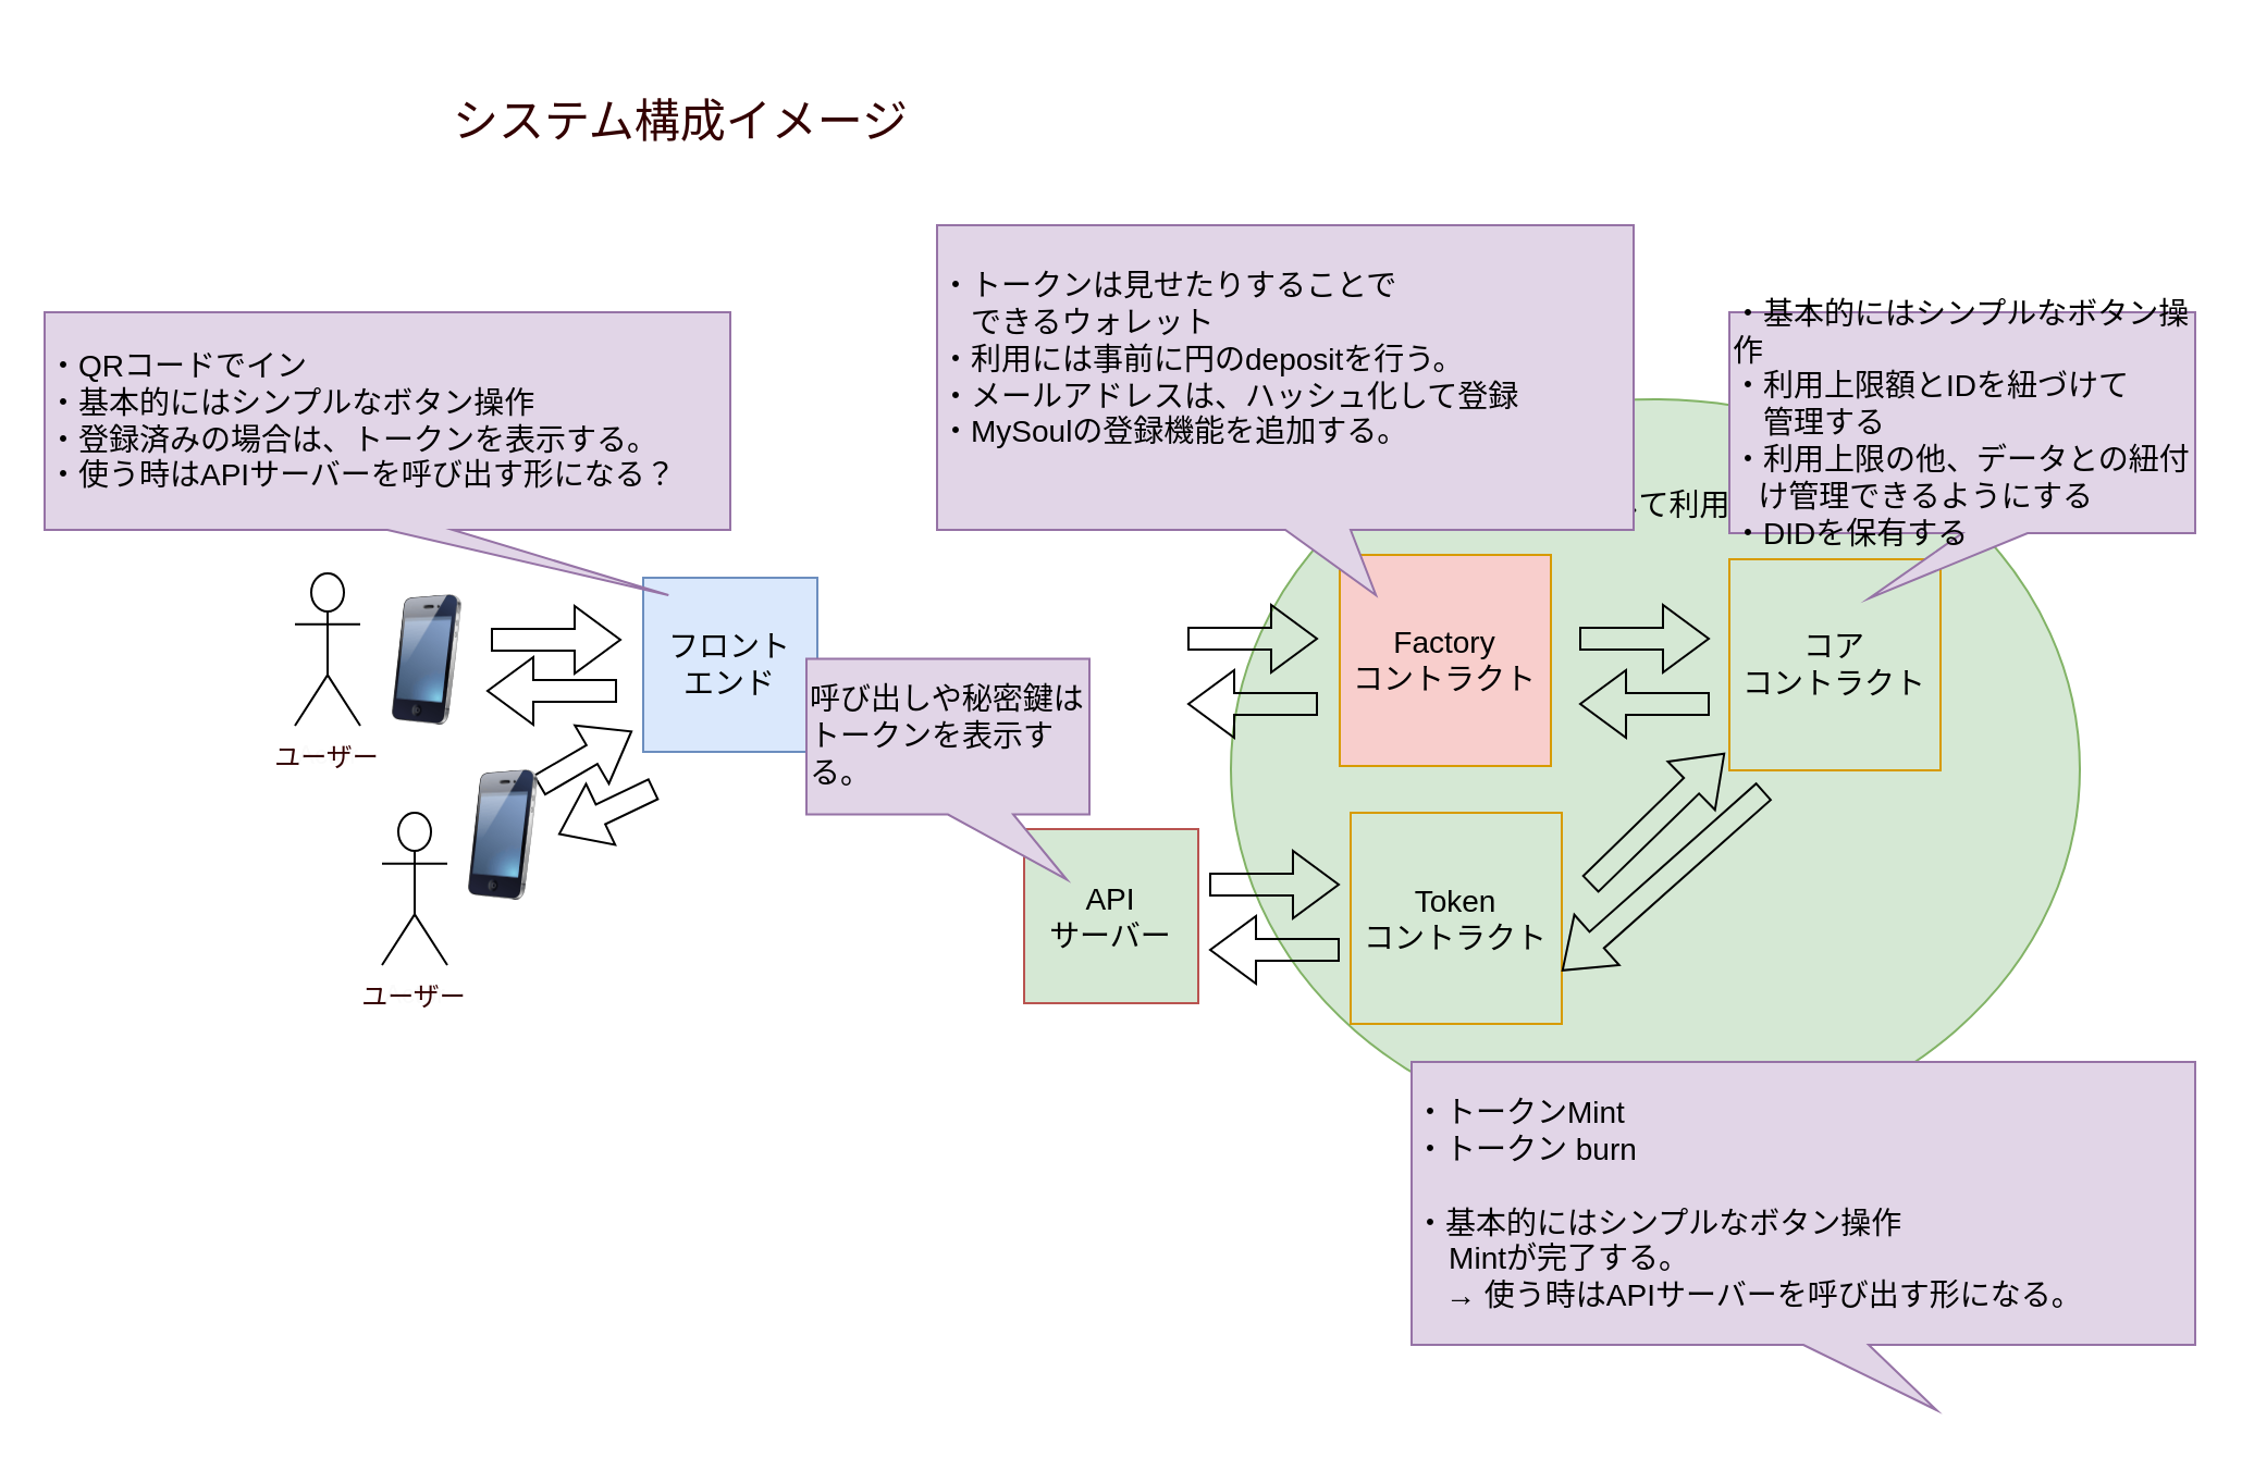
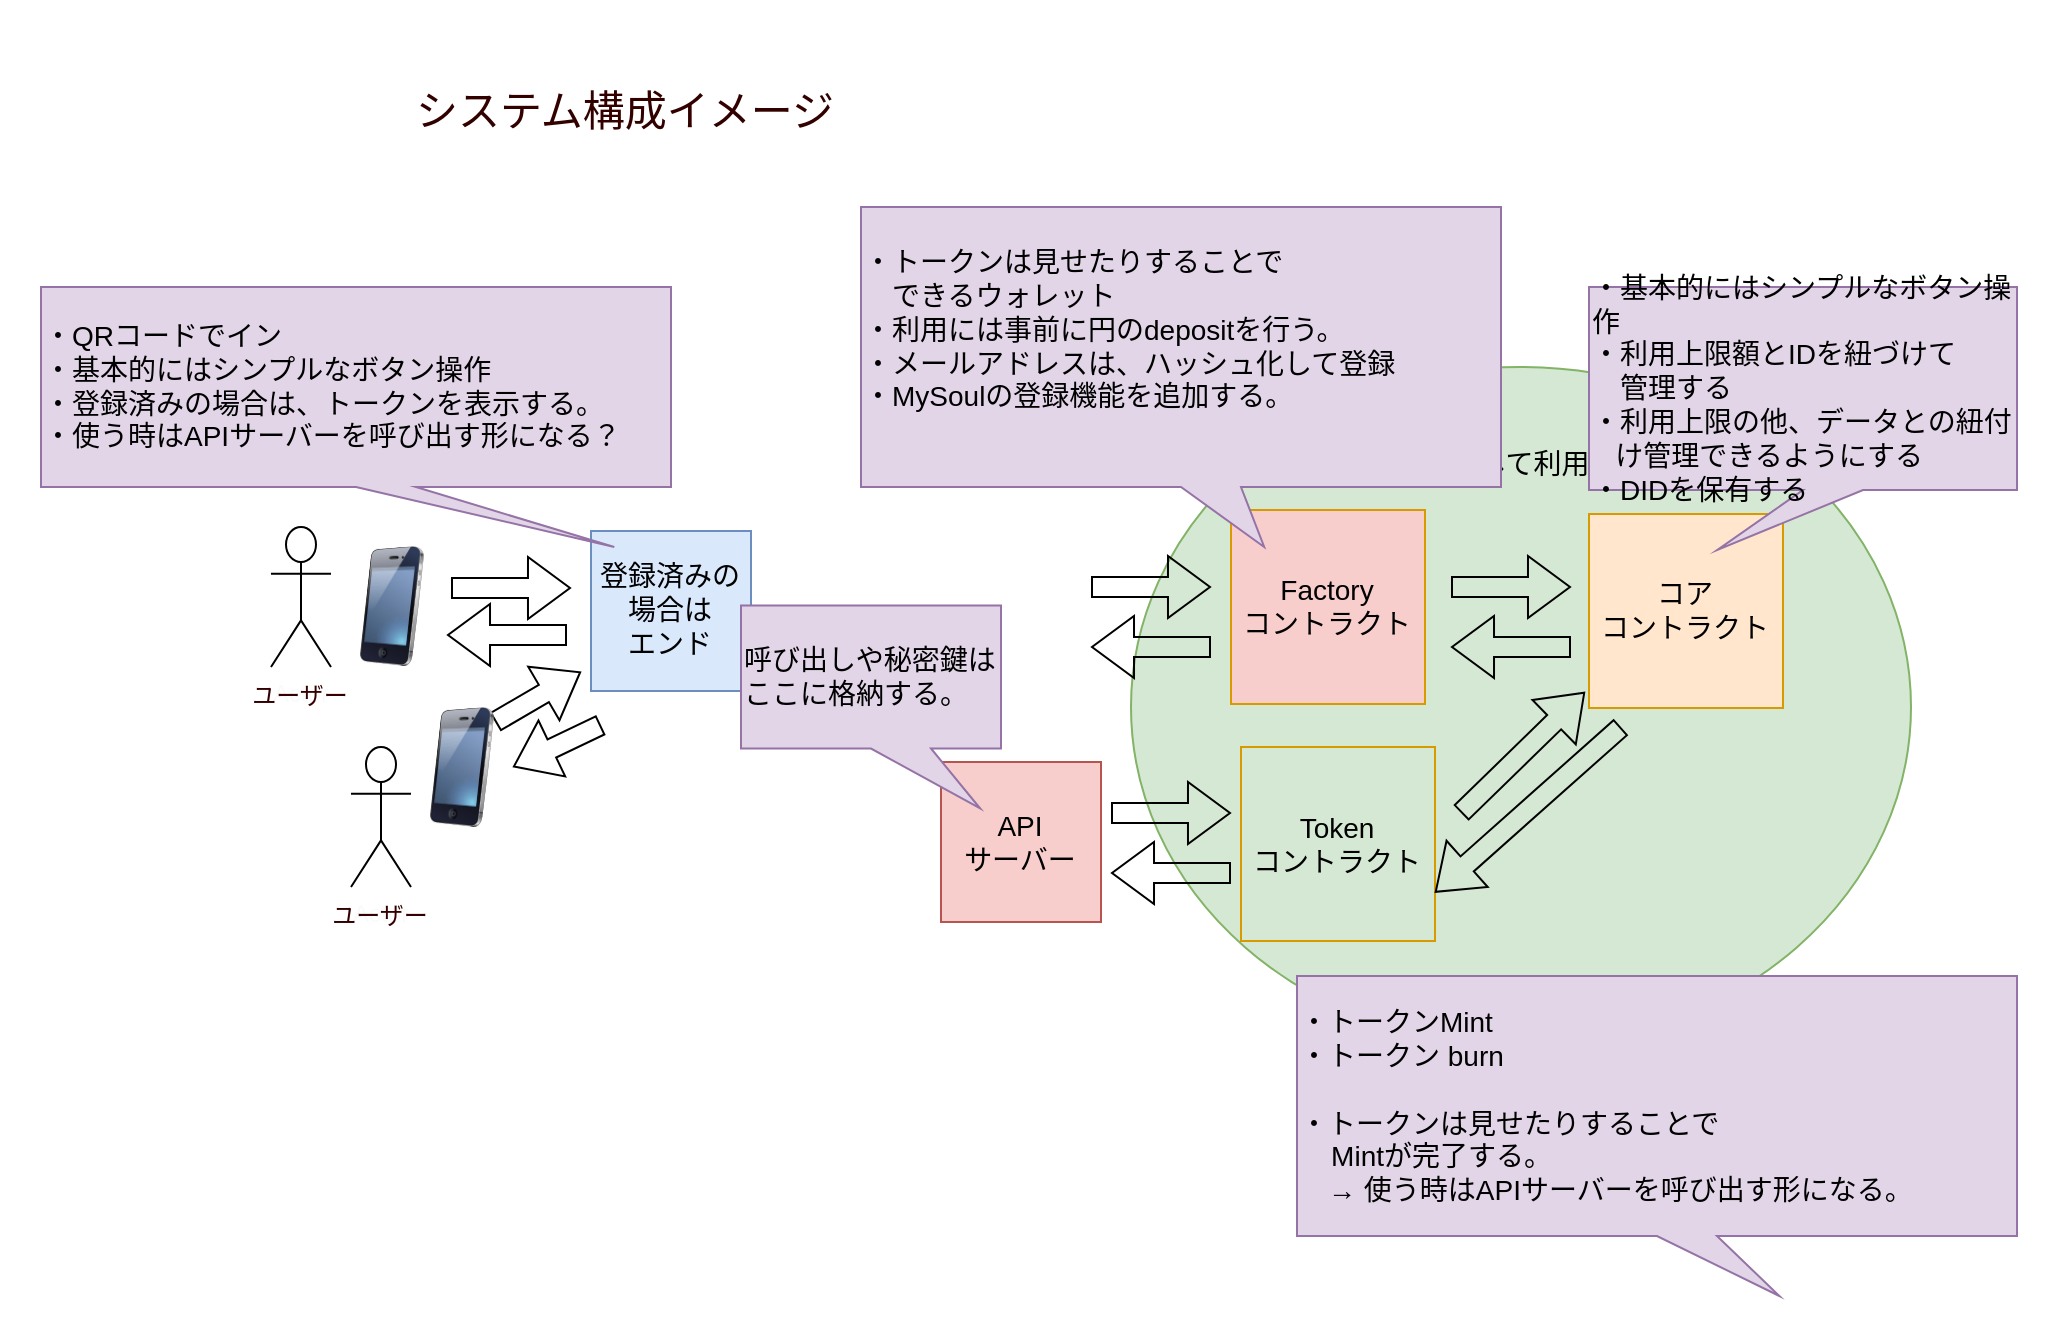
- <mxCell id="7" value="フロント&lt;br&gt;エンド" style="whiteSpace=wrap;html=1;aspect=fixed;fontSize=14;fillColor=#dae8fc;strokeColor=#6c8ebf;" parent="1" vertex="1"><mxGeometry x="295" y="265" width="80" height="80" as="geometry" /></mxCell>
+ <mxCell id="7" value="登録済みの場合は&lt;br&gt;エンド" style="whiteSpace=wrap;html=1;aspect=fixed;fontSize=14;fillColor=#dae8fc;strokeColor=#6c8ebf;" parent="1" vertex="1"><mxGeometry x="295" y="265" width="80" height="80" as="geometry" /></mxCell>
- <mxCell id="10" value="コア&lt;br&gt;コントラクト" style="whiteSpace=wrap;html=1;aspect=fixed;fontSize=14;fillColor=#d5e8d4;strokeColor=#d79b00;" parent="1" vertex="1"><mxGeometry x="794" y="256.5" width="97" height="97" as="geometry" /></mxCell>
+ <mxCell id="10" value="コア&lt;br&gt;コントラクト" style="whiteSpace=wrap;html=1;aspect=fixed;fontSize=14;fillColor=#ffe6cc;strokeColor=#d79b00;" parent="1" vertex="1"><mxGeometry x="794" y="256.5" width="97" height="97" as="geometry" /></mxCell>
- <mxCell id="27" value="呼び出しや秘密鍵は&lt;br&gt;トークンを表示する。" style="shape=callout;whiteSpace=wrap;html=1;perimeter=calloutPerimeter;fontSize=14;fillColor=#e1d5e7;strokeColor=#9673a6;position2=0.92;base=30;align=left;" parent="1" vertex="1"><mxGeometry x="370" y="302.25" width="130" height="101.5" as="geometry" /></mxCell>
+ <mxCell id="27" value="呼び出しや秘密鍵は&lt;br&gt;ここに格納する。" style="shape=callout;whiteSpace=wrap;html=1;perimeter=calloutPerimeter;fontSize=14;fillColor=#e1d5e7;strokeColor=#9673a6;position2=0.92;base=30;align=left;" parent="1" vertex="1"><mxGeometry x="370" y="302.25" width="130" height="101.5" as="geometry" /></mxCell>
- <mxCell id="24" value="API&lt;br&gt;サーバー" style="whiteSpace=wrap;html=1;aspect=fixed;fontSize=14;fillColor=#d5e8d4;strokeColor=#b85450;" parent="1" vertex="1"><mxGeometry x="470" y="380.5" width="80" height="80" as="geometry" /></mxCell>
+ <mxCell id="24" value="API&lt;br&gt;サーバー" style="whiteSpace=wrap;html=1;aspect=fixed;fontSize=14;fillColor=#f8cecc;strokeColor=#b85450;" parent="1" vertex="1"><mxGeometry x="470" y="380.5" width="80" height="80" as="geometry" /></mxCell>
- <mxCell id="31" value="・トークンMint&lt;br&gt;・トークン burn&lt;br&gt;&lt;br&gt;・基本的にはシンプルなボタン操作&lt;br&gt;&amp;nbsp; &amp;nbsp; Mintが完了する。&lt;br&gt;　→ 使う時はAPIサーバーを呼び出す形になる。&amp;nbsp;" style="shape=callout;whiteSpace=wrap;html=1;perimeter=calloutPerimeter;fontSize=14;fillColor=#e1d5e7;strokeColor=#9673a6;position2=0.67;base=30;align=left;" parent="1" vertex="1"><mxGeometry x="648" y="487.5" width="360" height="160" as="geometry" /></mxCell>
+ <mxCell id="31" value="・トークンMint&lt;br&gt;・トークン burn&lt;br&gt;&lt;br&gt;・トークンは見せたりすることで&lt;br&gt;&amp;nbsp; &amp;nbsp; Mintが完了する。&lt;br&gt;　→ 使う時はAPIサーバーを呼び出す形になる。&amp;nbsp;" style="shape=callout;whiteSpace=wrap;html=1;perimeter=calloutPerimeter;fontSize=14;fillColor=#e1d5e7;strokeColor=#9673a6;position2=0.67;base=30;align=left;" parent="1" vertex="1"><mxGeometry x="648" y="487.5" width="360" height="160" as="geometry" /></mxCell>
